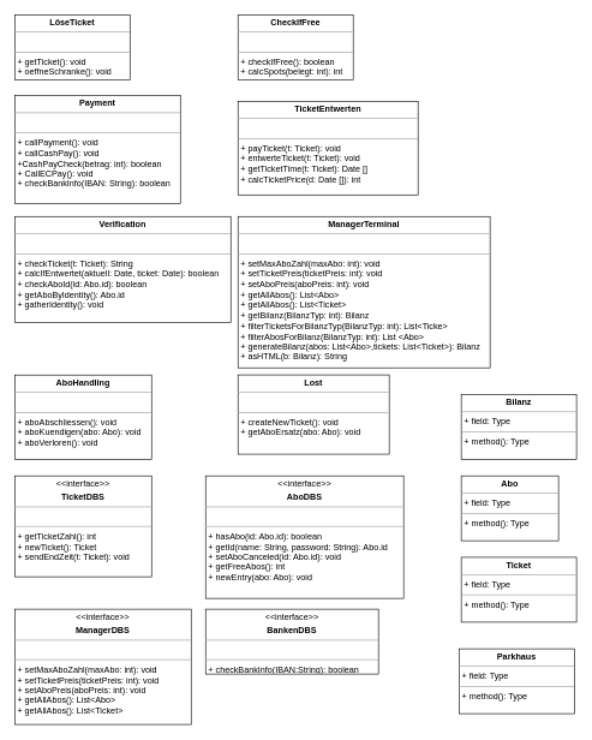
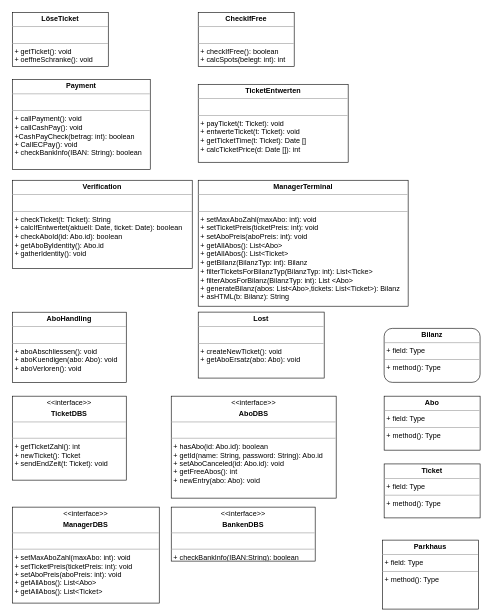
- <mxCell id="14" value="&lt;p style=&quot;margin: 0px ; margin-top: 4px ; text-align: center&quot;&gt;&lt;b&gt;Bilanz&lt;/b&gt;&lt;/p&gt;&lt;hr size=&quot;1&quot;&gt;&lt;p style=&quot;margin: 0px ; margin-left: 4px&quot;&gt;+ field: Type&lt;/p&gt;&lt;hr size=&quot;1&quot;&gt;&lt;p style=&quot;margin: 0px ; margin-left: 4px&quot;&gt;+ method(): Type&lt;/p&gt;" style="verticalAlign=top;align=left;overflow=fill;fontSize=12;fontFamily=Helvetica;html=1;" vertex="1" parent="1"><mxGeometry x="640" y="547" width="160" height="90" as="geometry" /></mxCell>
+ <mxCell id="14" value="&lt;p style=&quot;margin: 0px ; margin-top: 4px ; text-align: center&quot;&gt;&lt;b&gt;Bilanz&lt;/b&gt;&lt;/p&gt;&lt;hr size=&quot;1&quot;&gt;&lt;p style=&quot;margin: 0px ; margin-left: 4px&quot;&gt;+ field: Type&lt;/p&gt;&lt;hr size=&quot;1&quot;&gt;&lt;p style=&quot;margin: 0px ; margin-left: 4px&quot;&gt;+ method(): Type&lt;/p&gt;" style="verticalAlign=top;align=left;overflow=fill;fontSize=12;fontFamily=Helvetica;html=1;rounded=1;" vertex="1" parent="1"><mxGeometry x="640" y="547" width="160" height="90" as="geometry" /></mxCell>
- <mxCell id="15" value="&lt;p style=&quot;margin: 0px ; margin-top: 4px ; text-align: center&quot;&gt;&lt;b&gt;Abo&lt;/b&gt;&lt;/p&gt;&lt;hr size=&quot;1&quot;&gt;&lt;p style=&quot;margin: 0px ; margin-left: 4px&quot;&gt;+ field: Type&lt;/p&gt;&lt;hr size=&quot;1&quot;&gt;&lt;p style=&quot;margin: 0px ; margin-left: 4px&quot;&gt;+ method(): Type&lt;/p&gt;" style="verticalAlign=top;align=left;overflow=fill;fontSize=12;fontFamily=Helvetica;html=1;" vertex="1" parent="1"><mxGeometry x="640" y="660" width="135" height="90" as="geometry" /></mxCell>
+ <mxCell id="15" value="&lt;p style=&quot;margin: 0px ; margin-top: 4px ; text-align: center&quot;&gt;&lt;b&gt;Abo&lt;/b&gt;&lt;/p&gt;&lt;hr size=&quot;1&quot;&gt;&lt;p style=&quot;margin: 0px ; margin-left: 4px&quot;&gt;+ field: Type&lt;/p&gt;&lt;hr size=&quot;1&quot;&gt;&lt;p style=&quot;margin: 0px ; margin-left: 4px&quot;&gt;+ method(): Type&lt;/p&gt;" style="verticalAlign=top;align=left;overflow=fill;fontSize=12;fontFamily=Helvetica;html=1;" vertex="1" parent="1"><mxGeometry x="640" y="660" width="160" height="90" as="geometry" /></mxCell>
- <mxCell id="17" value="&lt;p style=&quot;margin: 0px ; margin-top: 4px ; text-align: center&quot;&gt;&lt;b&gt;Parkhaus&lt;/b&gt;&lt;/p&gt;&lt;hr size=&quot;1&quot;&gt;&lt;p style=&quot;margin: 0px ; margin-left: 4px&quot;&gt;+ field: Type&lt;/p&gt;&lt;hr size=&quot;1&quot;&gt;&lt;p style=&quot;margin: 0px ; margin-left: 4px&quot;&gt;+ method(): Type&lt;/p&gt;" style="verticalAlign=top;align=left;overflow=fill;fontSize=12;fontFamily=Helvetica;html=1;" vertex="1" parent="1"><mxGeometry x="637" y="900" width="160" height="90" as="geometry" /></mxCell>
+ <mxCell id="17" value="&lt;p style=&quot;margin: 0px ; margin-top: 4px ; text-align: center&quot;&gt;&lt;b&gt;Parkhaus&lt;/b&gt;&lt;/p&gt;&lt;hr size=&quot;1&quot;&gt;&lt;p style=&quot;margin: 0px ; margin-left: 4px&quot;&gt;+ field: Type&lt;/p&gt;&lt;hr size=&quot;1&quot;&gt;&lt;p style=&quot;margin: 0px ; margin-left: 4px&quot;&gt;+ method(): Type&lt;/p&gt;" style="verticalAlign=top;align=left;overflow=fill;fontSize=12;fontFamily=Helvetica;html=1;" vertex="1" parent="1"><mxGeometry x="637" y="900" width="160" height="115" as="geometry" /></mxCell>
